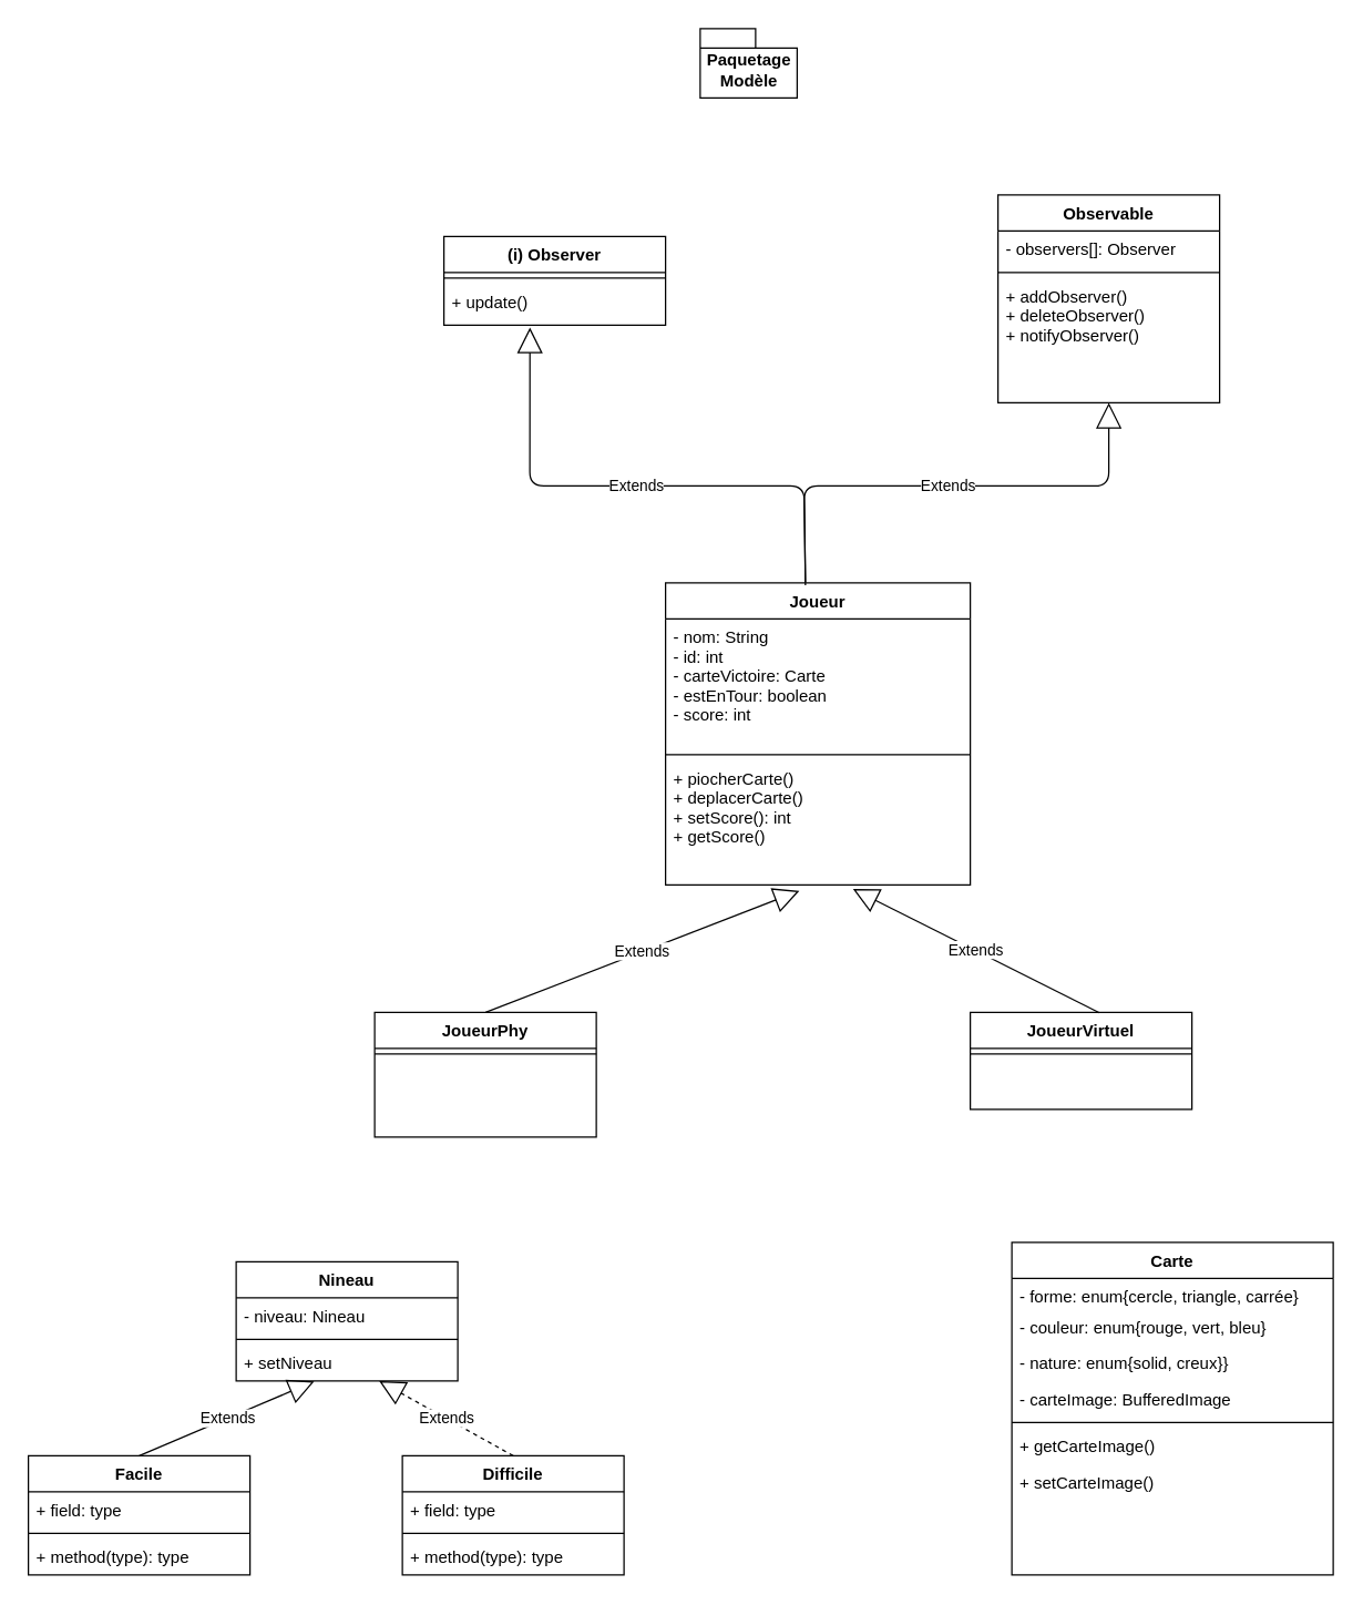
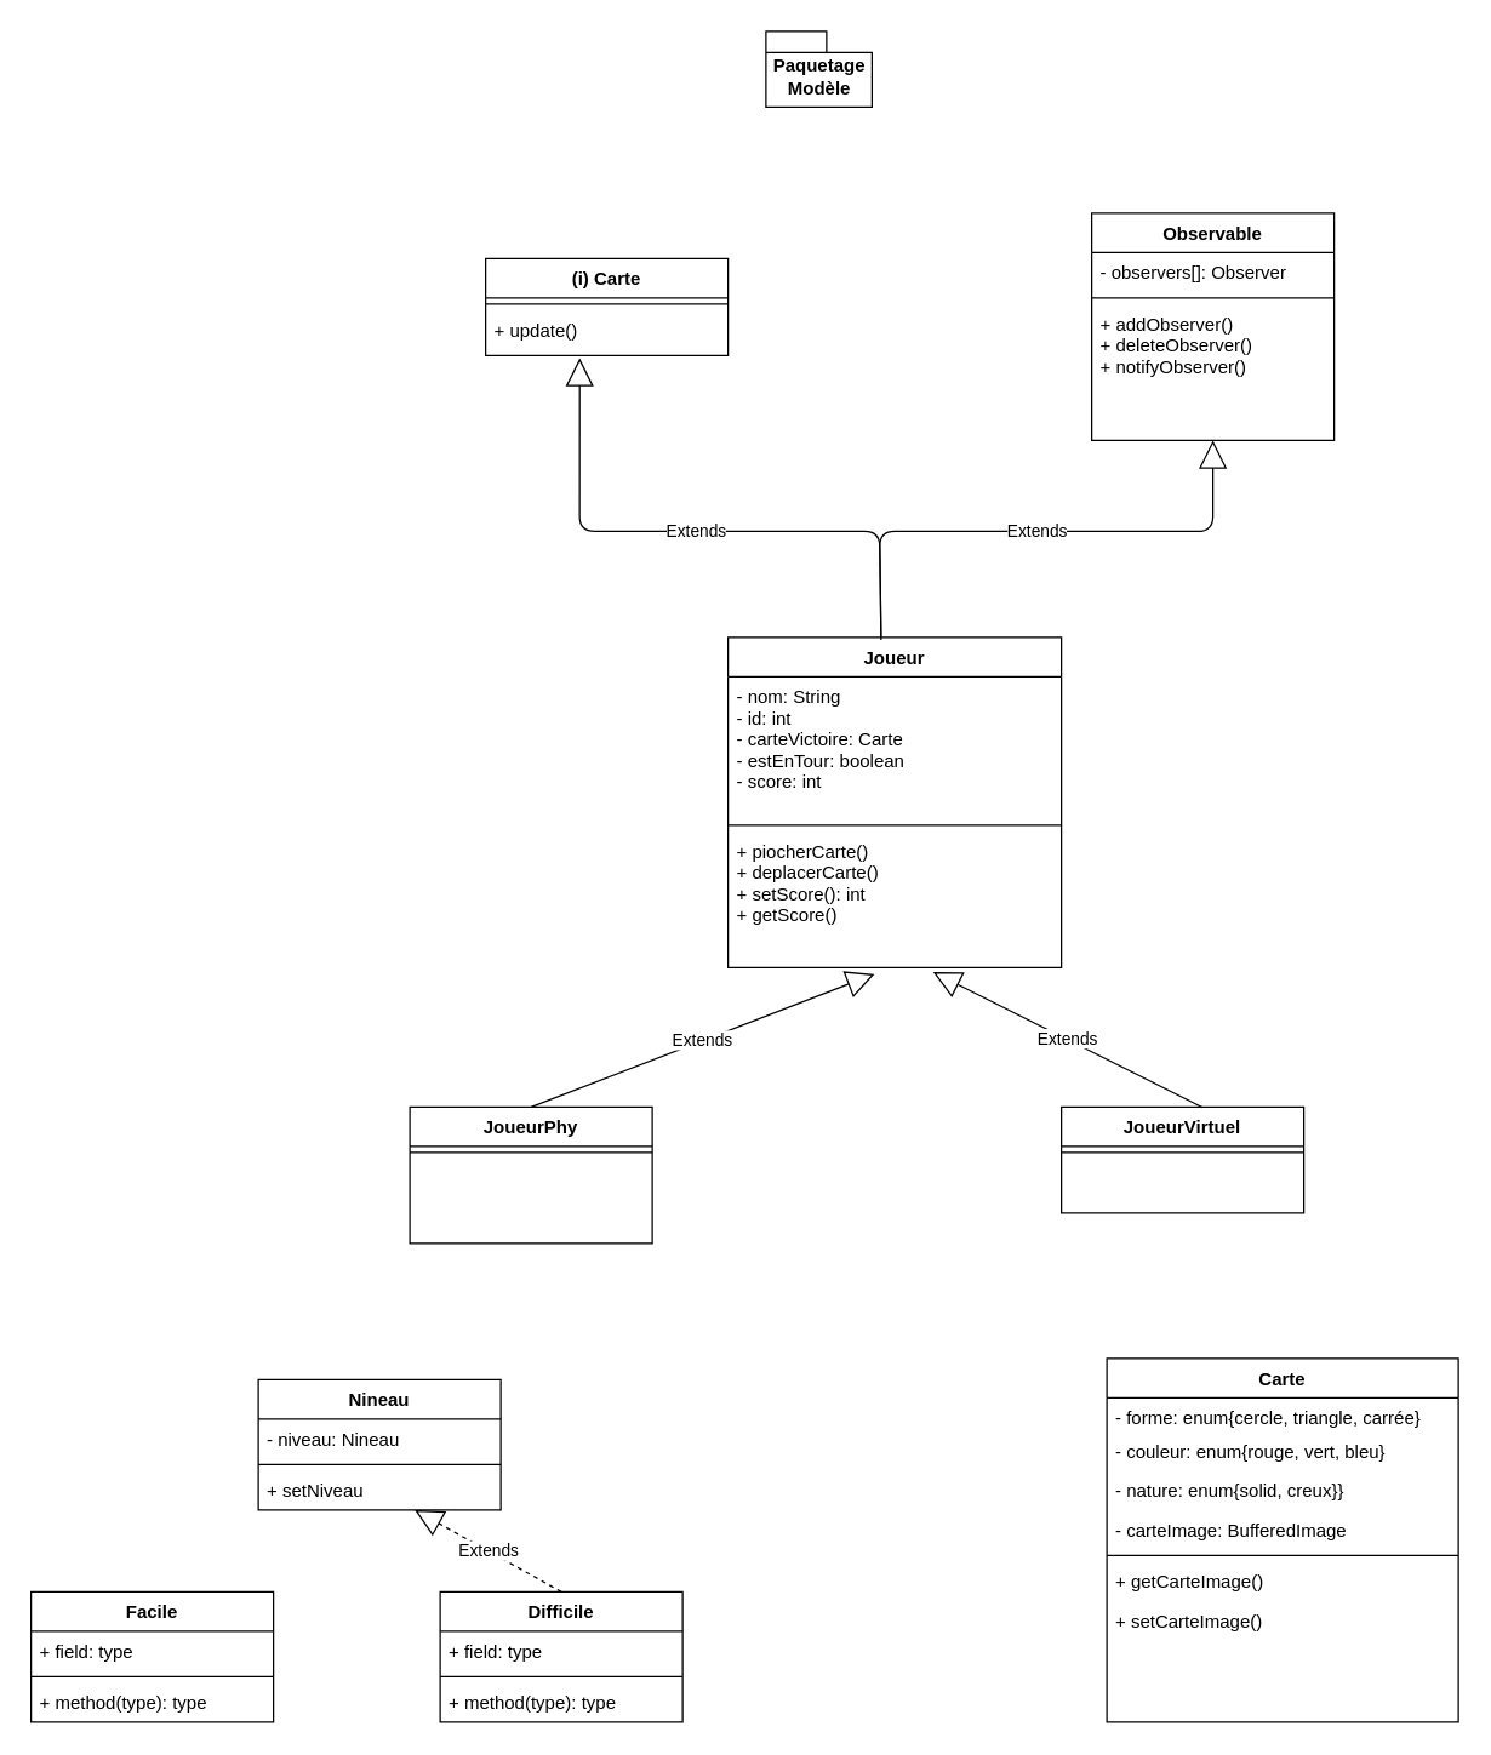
- <mxCell id="7" value="(i) Observer" style="swimlane;fontStyle=1;align=center;verticalAlign=top;childLayout=stackLayout;horizontal=1;startSize=26;horizontalStack=0;resizeParent=1;resizeParentMax=0;resizeLast=0;collapsible=1;marginBottom=0;" vertex="1" parent="1"><mxGeometry x="320" y="170" width="160" height="64" as="geometry" /></mxCell>
+ <mxCell id="7" value="(i) Carte" style="swimlane;fontStyle=1;align=center;verticalAlign=top;childLayout=stackLayout;horizontal=1;startSize=26;horizontalStack=0;resizeParent=1;resizeParentMax=0;resizeLast=0;collapsible=1;marginBottom=0;" vertex="1" parent="1"><mxGeometry x="320" y="170" width="160" height="64" as="geometry" /></mxCell>
- <mxCell id="16" value="Extends" style="endArrow=block;endSize=16;endFill=0;html=1;fontColor=#000000;exitX=0.5;exitY=0;exitDx=0;exitDy=0;entryX=0.352;entryY=1.013;entryDx=0;entryDy=0;entryPerimeter=0;" edge="1" parent="1" source="18" target="29"><mxGeometry width="160" relative="1" as="geometry"><mxPoint x="340" y="920" as="sourcePoint" /><mxPoint x="500" y="920" as="targetPoint" /></mxGeometry></mxCell>
